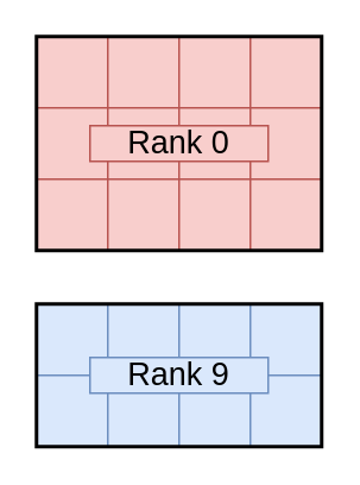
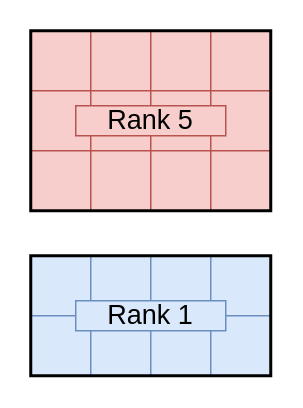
- <mxCell id="23" value="Rank 0" style="text;html=1;strokeColor=#b85450;fillColor=#f8cecc;align=center;verticalAlign=middle;whiteSpace=wrap;rounded=0;fontSize=18;" vertex="1" parent="1"><mxGeometry x="50" y="70" width="100" height="20" as="geometry" /></mxCell>
+ <mxCell id="23" value="Rank 5" style="text;html=1;strokeColor=#b85450;fillColor=#f8cecc;align=center;verticalAlign=middle;whiteSpace=wrap;rounded=0;fontSize=18;" vertex="1" parent="1"><mxGeometry x="50" y="70" width="100" height="20" as="geometry" /></mxCell>
- <mxCell id="24" value="Rank 9" style="text;html=1;strokeColor=#6c8ebf;fillColor=#dae8fc;align=center;verticalAlign=middle;whiteSpace=wrap;rounded=0;fontSize=18;" vertex="1" parent="1"><mxGeometry x="50" y="200" width="100" height="20" as="geometry" /></mxCell>
+ <mxCell id="24" value="Rank 1" style="text;html=1;strokeColor=#6c8ebf;fillColor=#dae8fc;align=center;verticalAlign=middle;whiteSpace=wrap;rounded=0;fontSize=18;" vertex="1" parent="1"><mxGeometry x="50" y="200" width="100" height="20" as="geometry" /></mxCell>
